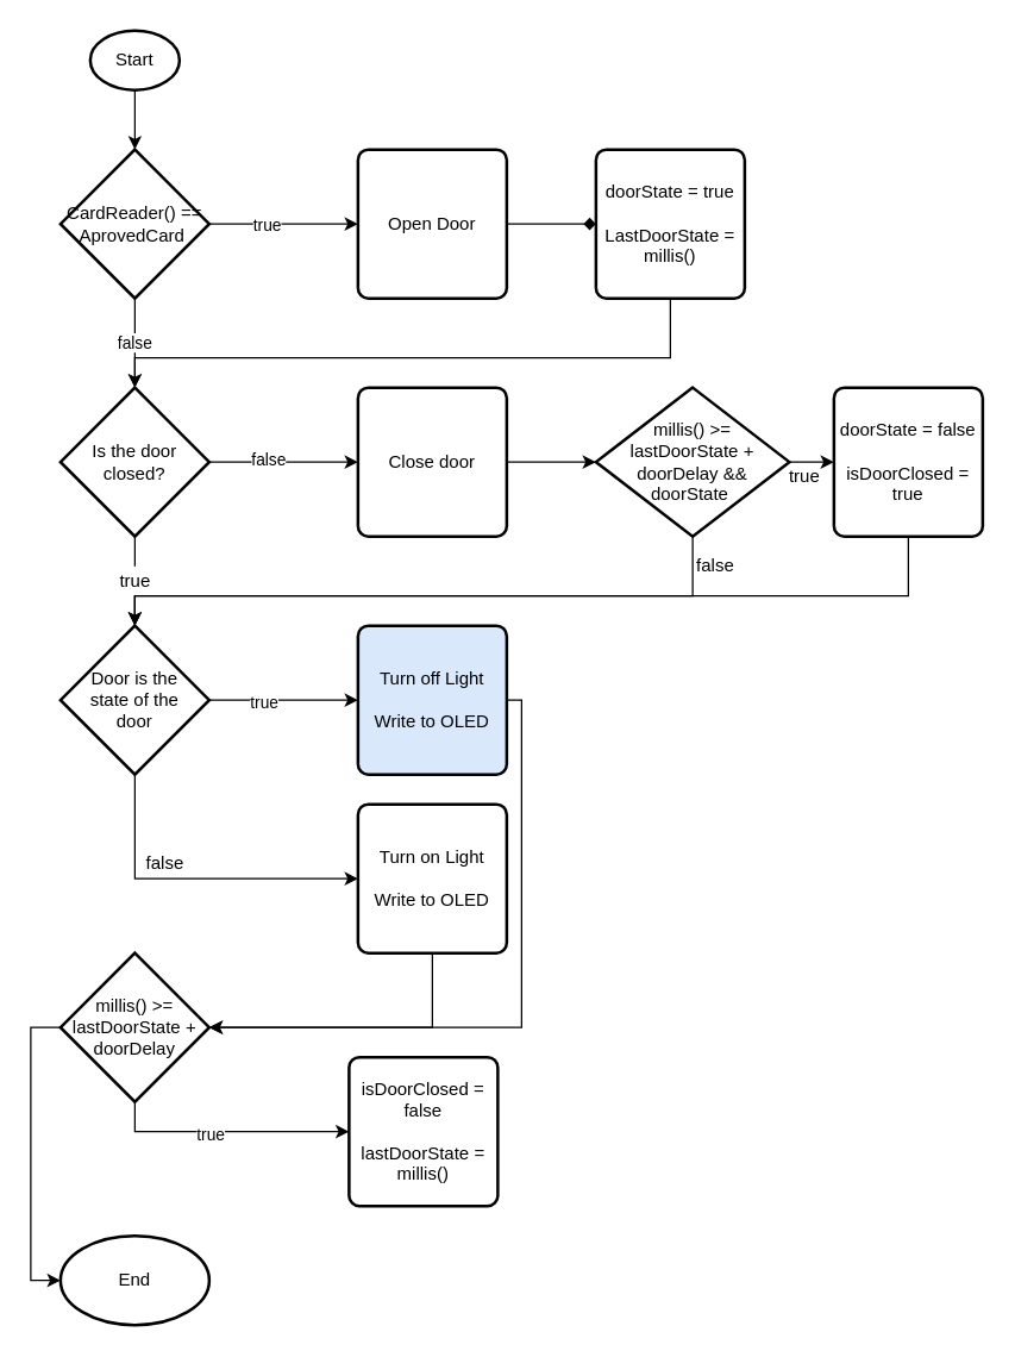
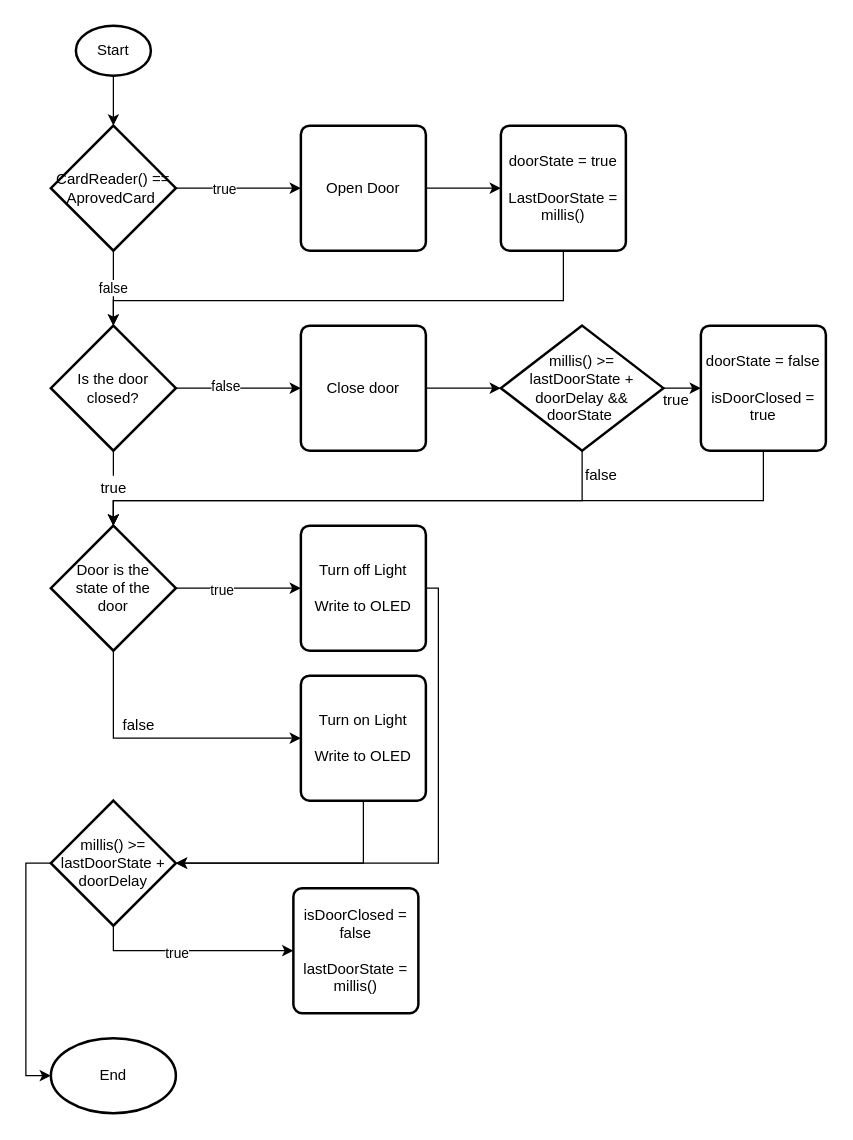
- <mxCell id="13" style="edgeStyle=orthogonalEdgeStyle;rounded=0;orthogonalLoop=1;jettySize=auto;html=1;endArrow=diamond;" edge="1" parent="1" source="14" target="32"><mxGeometry relative="1" as="geometry" /></mxCell>
+ <mxCell id="13" style="edgeStyle=orthogonalEdgeStyle;rounded=0;orthogonalLoop=1;jettySize=auto;html=1;" edge="1" parent="1" source="14" target="32"><mxGeometry relative="1" as="geometry" /></mxCell>
- <mxCell id="22" value="Turn off Light&lt;br&gt;&lt;br&gt;Write to OLED" style="rounded=1;whiteSpace=wrap;html=1;absoluteArcSize=1;arcSize=14;strokeWidth=2;fillColor=#dae8fc;" vertex="1" parent="1"><mxGeometry x="240" y="420" width="100" height="100" as="geometry" /></mxCell>
+ <mxCell id="22" value="Turn off Light&lt;br&gt;&lt;br&gt;Write to OLED" style="rounded=1;whiteSpace=wrap;html=1;absoluteArcSize=1;arcSize=14;strokeWidth=2;" vertex="1" parent="1"><mxGeometry x="240" y="420" width="100" height="100" as="geometry" /></mxCell>
